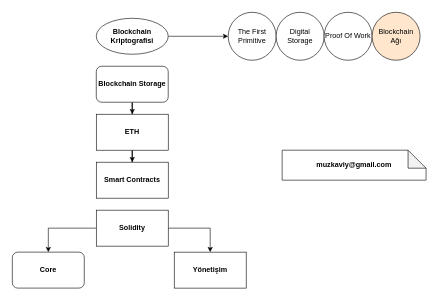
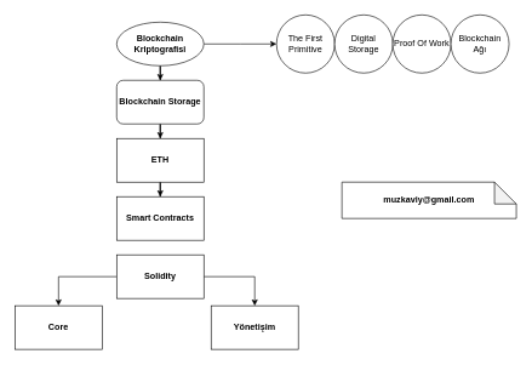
- <mxCell id="10" value="Blockchain Ağı" style="ellipse;whiteSpace=wrap;html=1;rounded=0;fillColor=#ffe6cc;" vertex="1" parent="1"><mxGeometry x="620" y="20" width="80" height="80" as="geometry" /></mxCell>
+ <mxCell id="10" value="Blockchain Ağı" style="ellipse;whiteSpace=wrap;html=1;rounded=0;" vertex="1" parent="1"><mxGeometry x="620" y="20" width="80" height="80" as="geometry" /></mxCell>
+ <mxCell id="2" value="" style="edgeStyle=orthogonalEdgeStyle;rounded=0;orthogonalLoop=1;jettySize=auto;html=1;" edge="1" parent="1" source="4" target="7"><mxGeometry relative="1" as="geometry" /></mxCell>
- <mxCell id="17" value="&lt;b&gt;Core&lt;/b&gt;" style="whiteSpace=wrap;html=1;rounded=1;" vertex="1" parent="1"><mxGeometry y="420" width="120" height="60" as="geometry" x="20" /></mxCell>
+ <mxCell id="17" value="&lt;b&gt;Core&lt;/b&gt;" style="whiteSpace=wrap;html=1;rounded=0;" vertex="1" parent="1"><mxGeometry y="420" width="120" height="60" as="geometry" x="20" /></mxCell>
